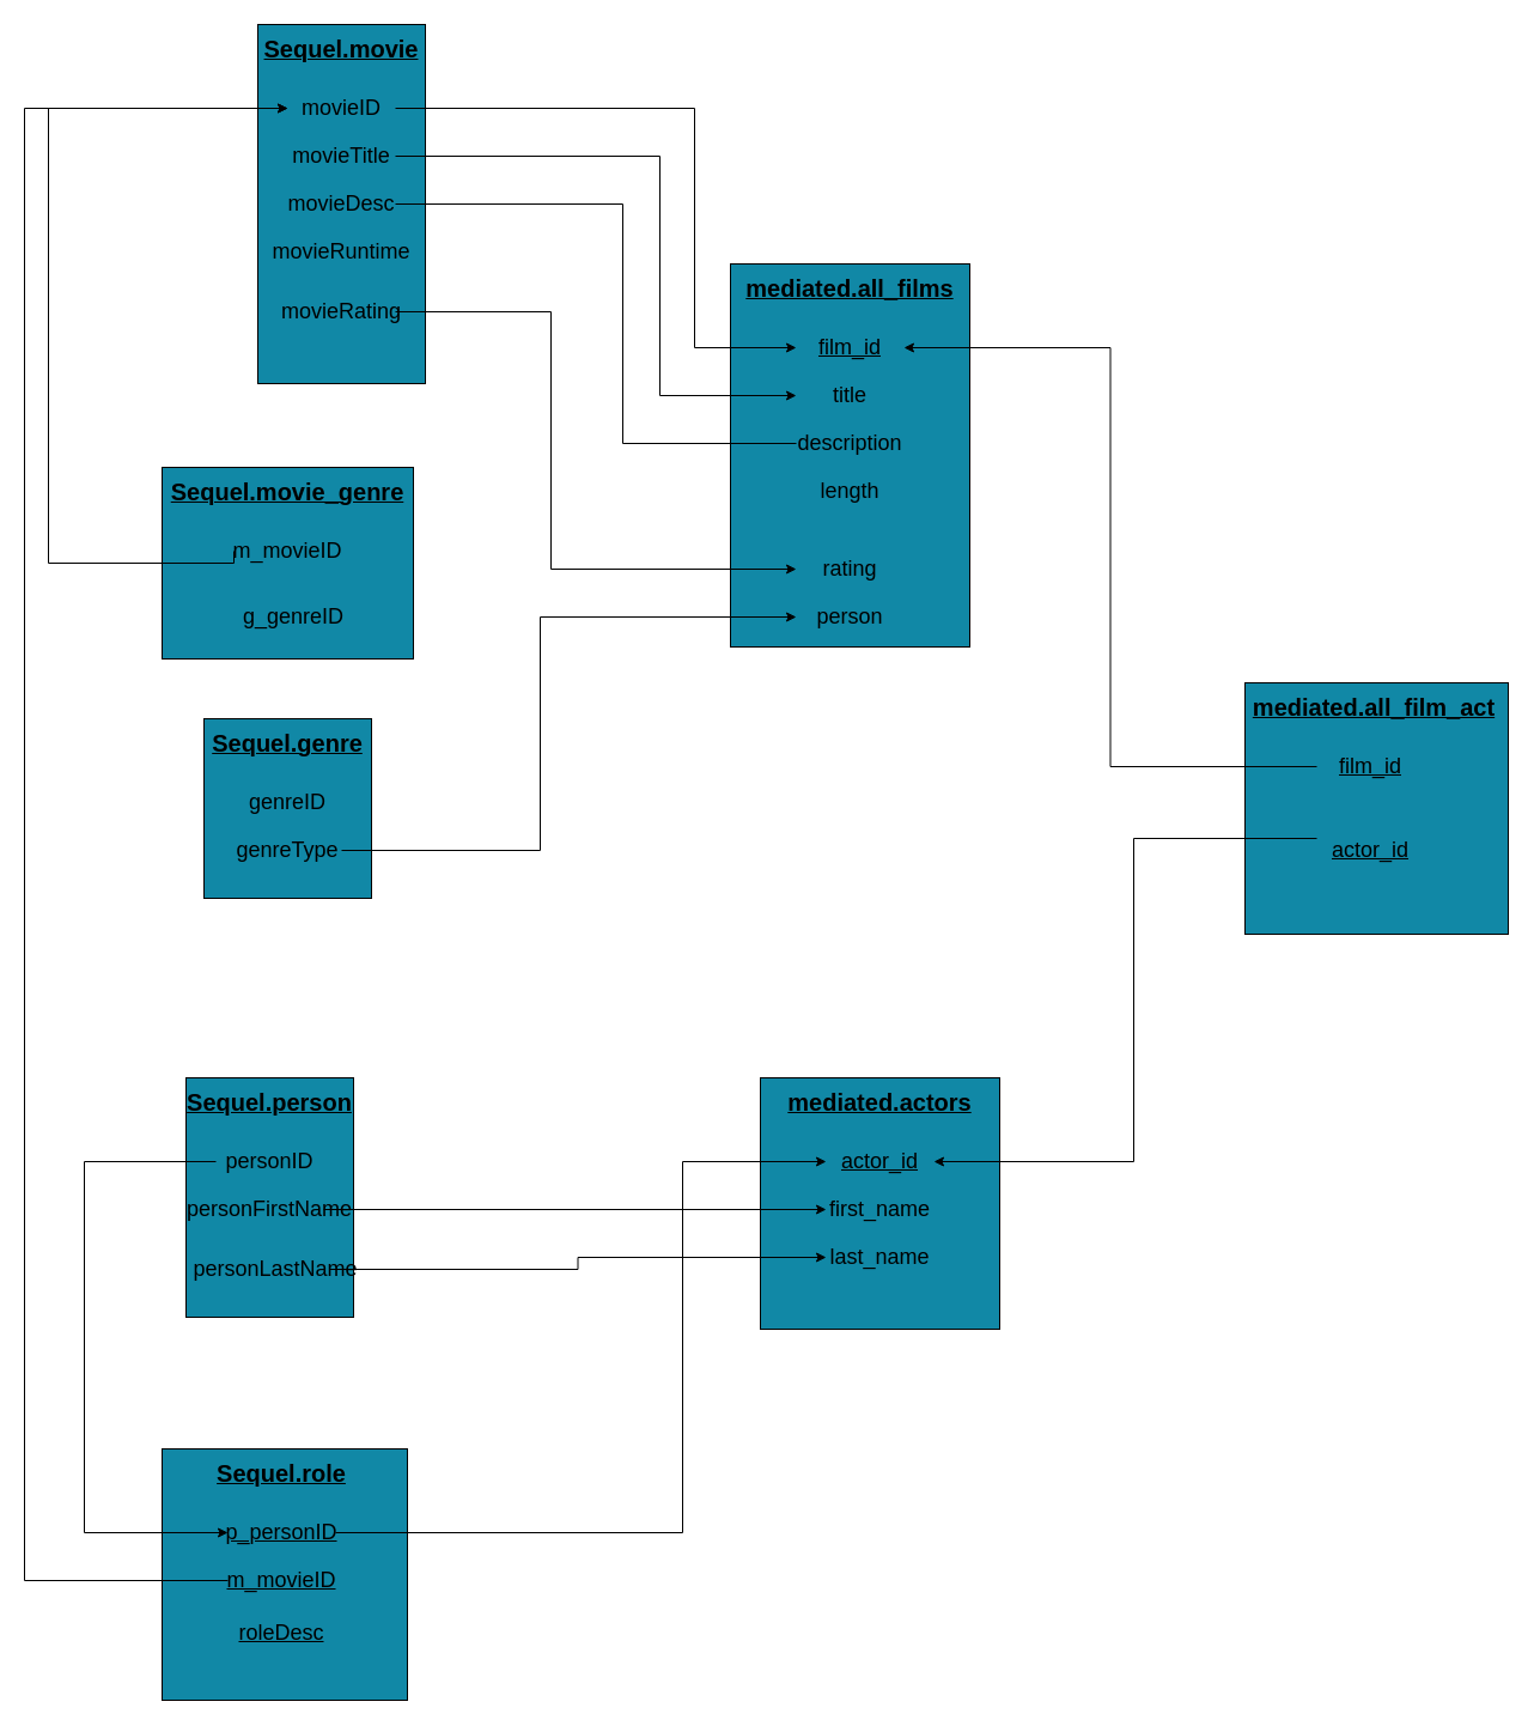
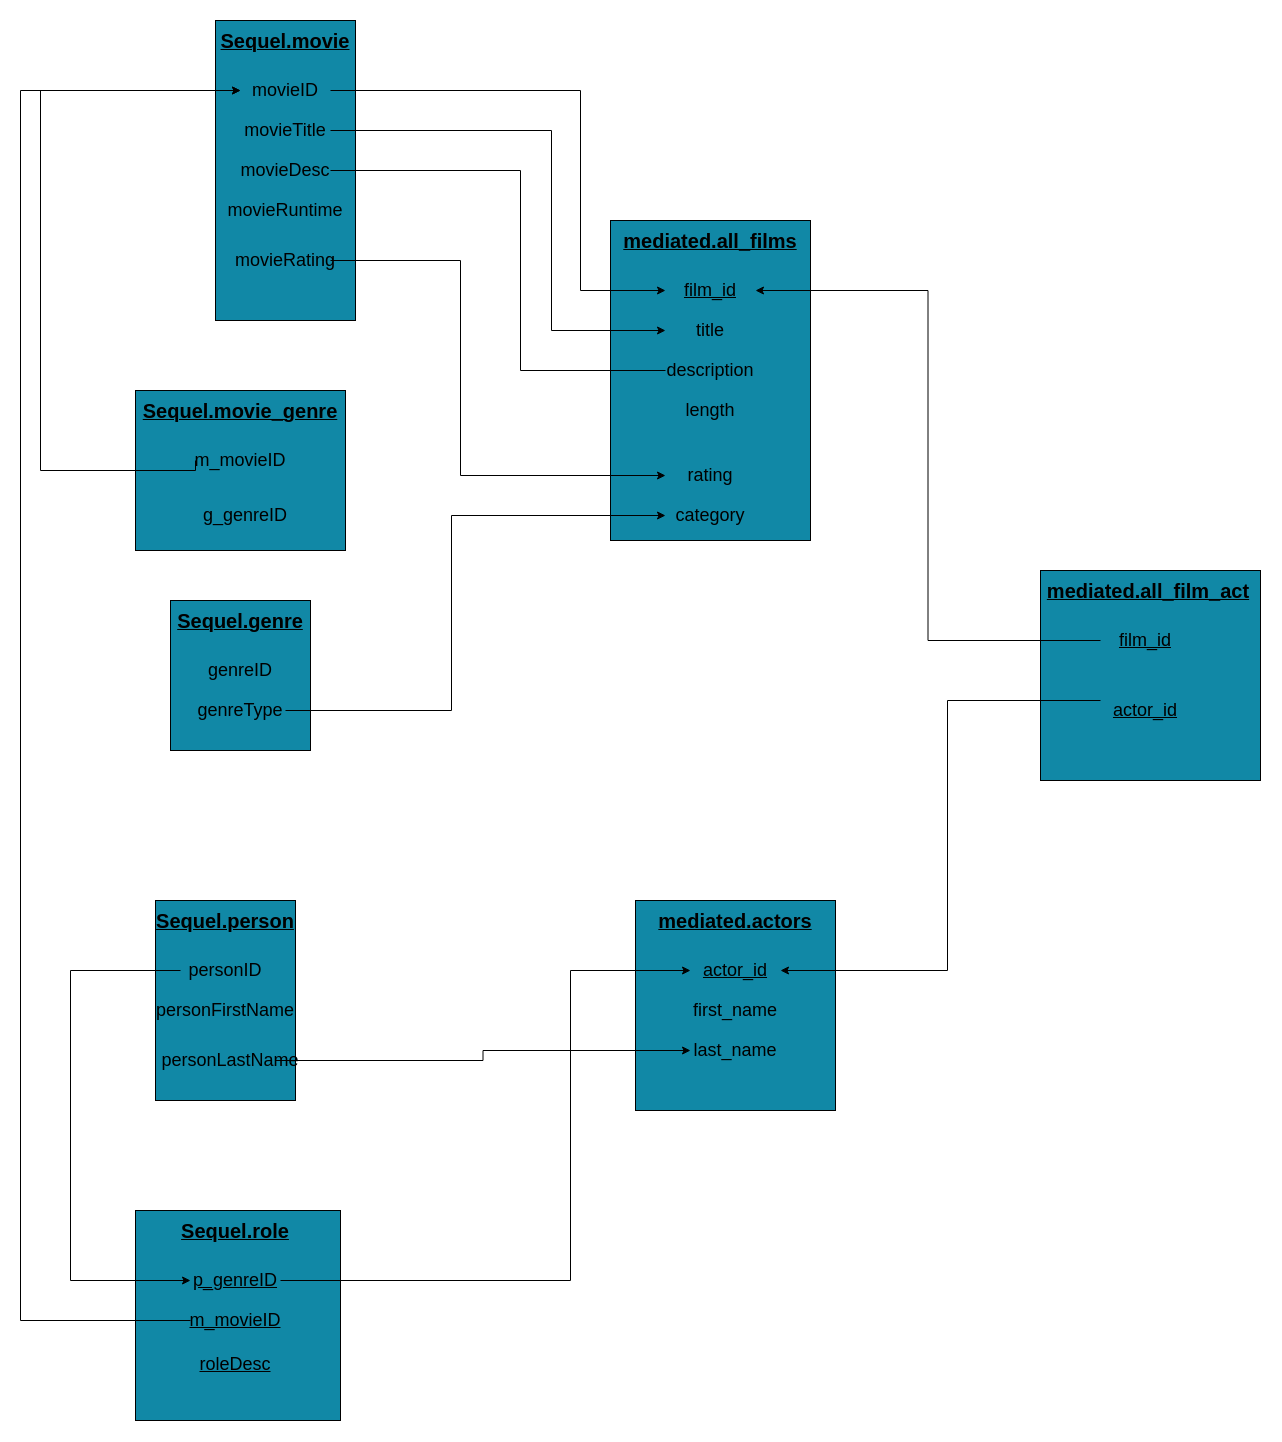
- <mxCell id="16" value="person" style="text;html=1;strokeColor=none;fillColor=none;align=center;verticalAlign=middle;whiteSpace=wrap;rounded=0;fontSize=18;fontStyle=0" parent="1" vertex="1"><mxGeometry x="665" y="495" width="90" height="40" as="geometry" /></mxCell>
+ <mxCell id="16" value="category" style="text;html=1;strokeColor=none;fillColor=none;align=center;verticalAlign=middle;whiteSpace=wrap;rounded=0;fontSize=18;fontStyle=0" parent="1" vertex="1"><mxGeometry x="665" y="495" width="90" height="40" as="geometry" /></mxCell>
- <mxCell id="51" style="edgeStyle=orthogonalEdgeStyle;rounded=0;orthogonalLoop=1;jettySize=auto;html=1;fontSize=18;fontStyle=4" parent="1" source="20" target="25" edge="1"><mxGeometry relative="1" as="geometry" /></mxCell>
- <mxCell id="55" value="p_personID" style="text;html=1;strokeColor=none;fillColor=none;align=center;verticalAlign=middle;whiteSpace=wrap;rounded=0;fontSize=18;fontStyle=4" parent="1" vertex="1"><mxGeometry x="190" y="1260" width="90" height="40" as="geometry" /></mxCell>
+ <mxCell id="55" value="p_genreID" style="text;html=1;strokeColor=none;fillColor=none;align=center;verticalAlign=middle;whiteSpace=wrap;rounded=0;fontSize=18;fontStyle=4" parent="1" vertex="1"><mxGeometry x="190" y="1260" width="90" height="40" as="geometry" /></mxCell>
